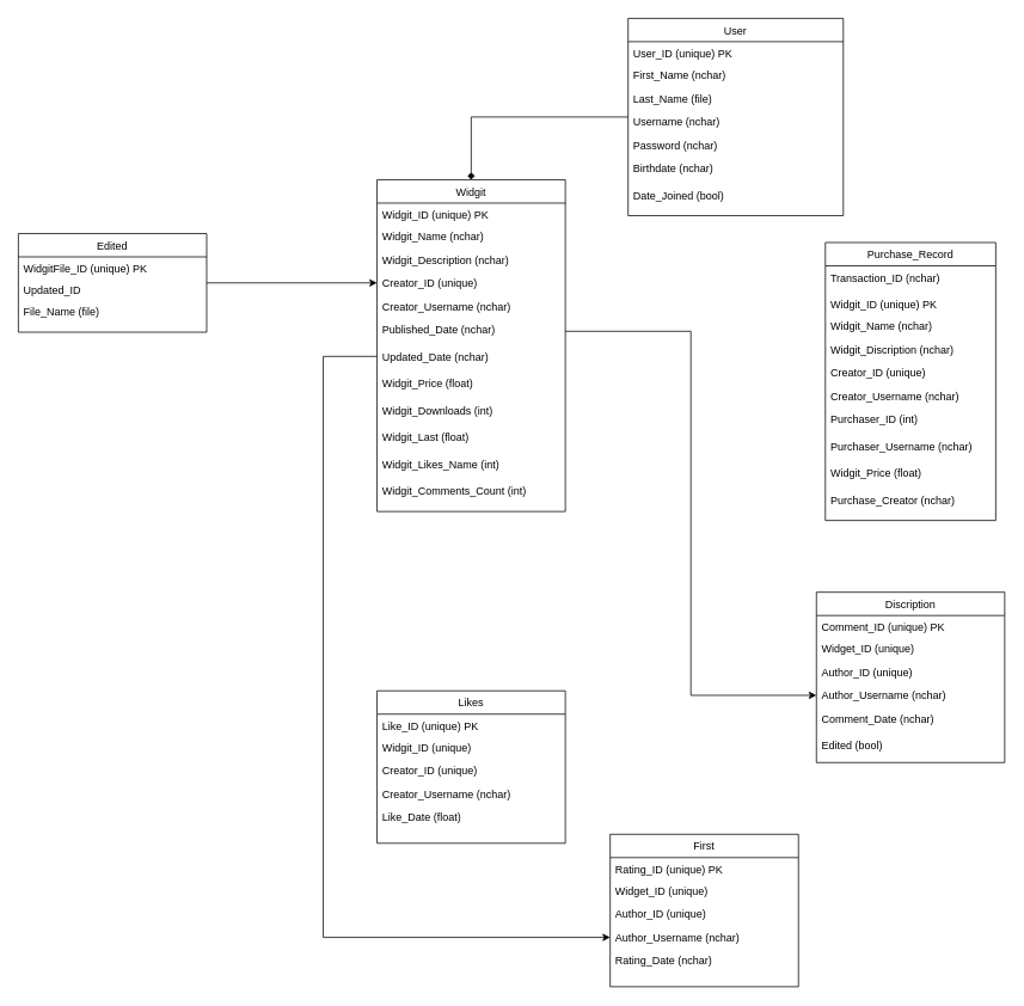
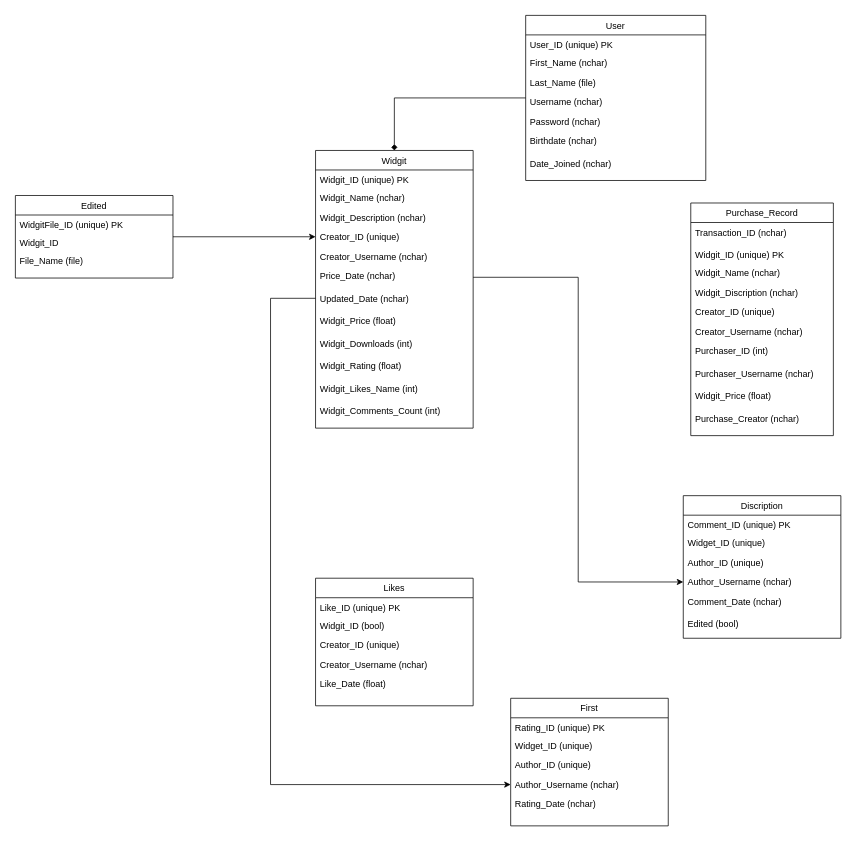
- <mxCell id="10" value="Date_Joined (bool)" style="text;align=left;verticalAlign=top;spacingLeft=4;spacingRight=4;overflow=hidden;rotatable=0;points=[[0,0.5],[1,0.5]];portConstraint=eastwest;rounded=0;shadow=0;html=0;" parent="3" vertex="1"><mxGeometry y="184" width="240" height="30" as="geometry" /></mxCell>
+ <mxCell id="10" value="Date_Joined (nchar)" style="text;align=left;verticalAlign=top;spacingLeft=4;spacingRight=4;overflow=hidden;rotatable=0;points=[[0,0.5],[1,0.5]];portConstraint=eastwest;rounded=0;shadow=0;html=0;" parent="3" vertex="1"><mxGeometry y="184" width="240" height="30" as="geometry" /></mxCell>
- <mxCell id="59" value="Updated_ID" style="text;align=left;verticalAlign=top;spacingLeft=4;spacingRight=4;overflow=hidden;rotatable=0;points=[[0,0.5],[1,0.5]];portConstraint=eastwest;" vertex="1" parent="57"><mxGeometry y="50" width="210" height="24" as="geometry" /></mxCell>
+ <mxCell id="59" value="Widgit_ID" style="text;align=left;verticalAlign=top;spacingLeft=4;spacingRight=4;overflow=hidden;rotatable=0;points=[[0,0.5],[1,0.5]];portConstraint=eastwest;" vertex="1" parent="57"><mxGeometry y="50" width="210" height="24" as="geometry" /></mxCell>
- <mxCell id="18" value="Published_Date (nchar) " style="text;align=left;verticalAlign=top;spacingLeft=4;spacingRight=4;overflow=hidden;rotatable=0;points=[[0,0.5],[1,0.5]];portConstraint=eastwest;rounded=0;shadow=0;html=0;" parent="12" vertex="1"><mxGeometry y="154" width="210" height="30" as="geometry" /></mxCell>
+ <mxCell id="18" value="Price_Date (nchar) " style="text;align=left;verticalAlign=top;spacingLeft=4;spacingRight=4;overflow=hidden;rotatable=0;points=[[0,0.5],[1,0.5]];portConstraint=eastwest;rounded=0;shadow=0;html=0;" parent="12" vertex="1"><mxGeometry y="154" width="210" height="30" as="geometry" /></mxCell>
- <mxCell id="22" value="Widgit_Last (float)" style="text;align=left;verticalAlign=top;spacingLeft=4;spacingRight=4;overflow=hidden;rotatable=0;points=[[0,0.5],[1,0.5]];portConstraint=eastwest;rounded=0;shadow=0;html=0;" parent="12" vertex="1"><mxGeometry y="274" width="210" height="30" as="geometry" /></mxCell>
+ <mxCell id="22" value="Widgit_Rating (float)" style="text;align=left;verticalAlign=top;spacingLeft=4;spacingRight=4;overflow=hidden;rotatable=0;points=[[0,0.5],[1,0.5]];portConstraint=eastwest;rounded=0;shadow=0;html=0;" parent="12" vertex="1"><mxGeometry y="274" width="210" height="30" as="geometry" /></mxCell>
- <mxCell id="45" value="Widgit_ID (unique) " style="text;align=left;verticalAlign=top;spacingLeft=4;spacingRight=4;overflow=hidden;rotatable=0;points=[[0,0.5],[1,0.5]];portConstraint=eastwest;rounded=0;shadow=0;html=0;" parent="43" vertex="1"><mxGeometry y="50" width="210" height="26" as="geometry" /></mxCell>
+ <mxCell id="45" value="Widgit_ID (bool) " style="text;align=left;verticalAlign=top;spacingLeft=4;spacingRight=4;overflow=hidden;rotatable=0;points=[[0,0.5],[1,0.5]];portConstraint=eastwest;rounded=0;shadow=0;html=0;" parent="43" vertex="1"><mxGeometry y="50" width="210" height="26" as="geometry" /></mxCell>
